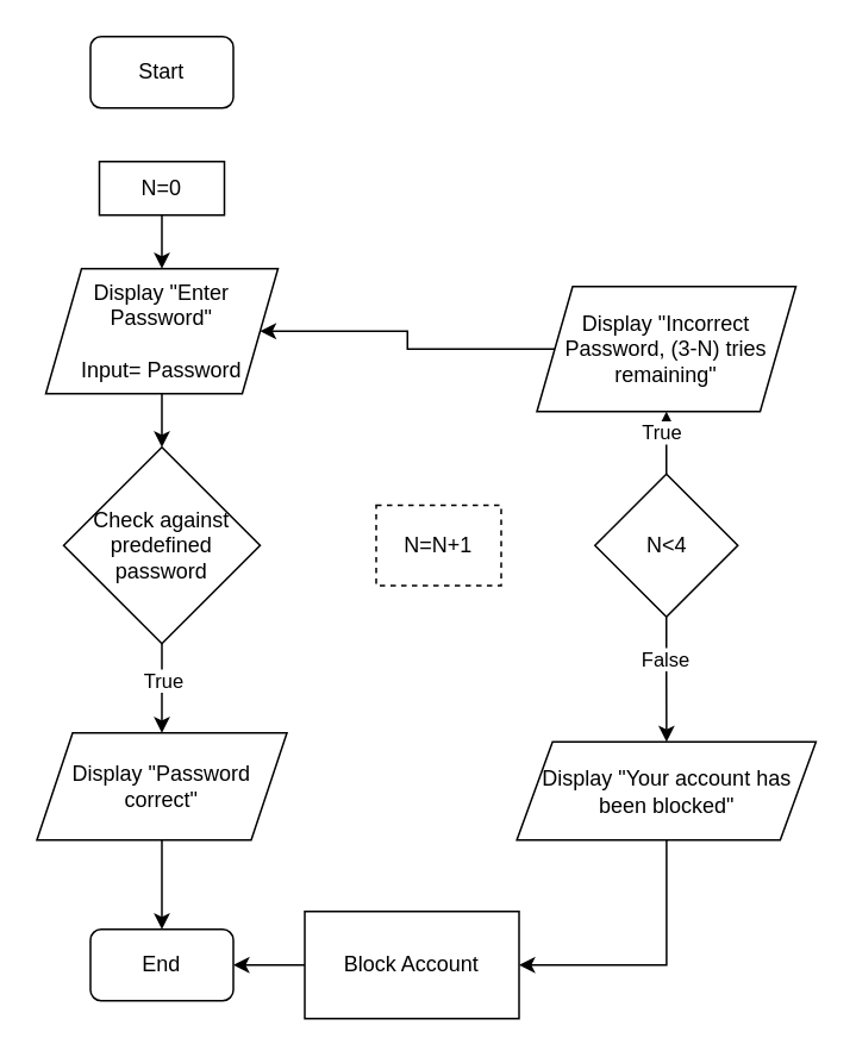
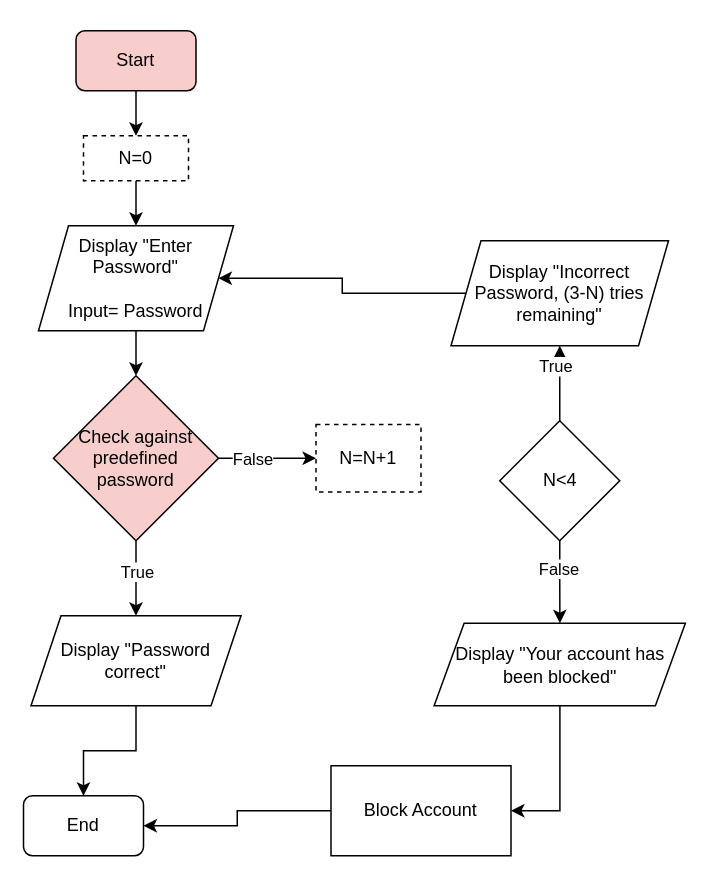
- <mxCell id="3" value="Start" style="rounded=1;whiteSpace=wrap;html=1;" parent="1" vertex="1"><mxGeometry x="50" y="20" width="80" height="40" as="geometry" /></mxCell>
+ <mxCell id="3" value="Start" style="rounded=1;whiteSpace=wrap;html=1;fillColor=#f8cecc;" parent="1" vertex="1"><mxGeometry x="50" y="20" width="80" height="40" as="geometry" /></mxCell>
+ <mxCell id="2" value="" style="edgeStyle=orthogonalEdgeStyle;rounded=0;orthogonalLoop=1;jettySize=auto;html=1;entryX=0.5;entryY=0;entryDx=0;entryDy=0;" parent="1" source="3" target="15" edge="1"><mxGeometry relative="1" as="geometry" /></mxCell>
- <mxCell id="15" value="N=0" style="whiteSpace=wrap;html=1;" parent="1" vertex="1"><mxGeometry x="55" y="90" width="70" height="30" as="geometry" /></mxCell>
+ <mxCell id="15" value="N=0" style="whiteSpace=wrap;html=1;dashed=1;" parent="1" vertex="1"><mxGeometry x="55" y="90" width="70" height="30" as="geometry" /></mxCell>
- <mxCell id="10" value="Check against predefined password" style="rhombus;whiteSpace=wrap;html=1;" parent="1" vertex="1"><mxGeometry x="35" y="250" width="110" height="110" as="geometry" /></mxCell>
+ <mxCell id="10" value="Check against predefined password" style="rhombus;whiteSpace=wrap;html=1;fillColor=#f8cecc;" parent="1" vertex="1"><mxGeometry x="35" y="250" width="110" height="110" as="geometry" /></mxCell>
+ <mxCell id="8" value="" style="edgeStyle=orthogonalEdgeStyle;rounded=0;orthogonalLoop=1;jettySize=auto;html=1;" parent="1" source="10" target="13" edge="1"><mxGeometry relative="1" as="geometry" /></mxCell>
+ <mxCell id="9" value="False" style="edgeLabel;html=1;align=center;verticalAlign=middle;resizable=0;points=[];" parent="8" vertex="1" connectable="0"><mxGeometry x="-0.333" relative="1" as="geometry"><mxPoint as="offset" /></mxGeometry></mxCell>
- <mxCell id="22" value="N&amp;lt;4" style="rhombus;whiteSpace=wrap;html=1;" parent="1" vertex="1"><mxGeometry x="332.5" y="265" width="80" height="80" as="geometry" /></mxCell>
+ <mxCell id="22" value="N&amp;lt;4" style="rhombus;whiteSpace=wrap;html=1;" parent="1" vertex="1"><mxGeometry x="332.5" y="280" width="80" height="80" as="geometry" /></mxCell>
- <mxCell id="25" value="End" style="rounded=1;whiteSpace=wrap;html=1;" parent="1" vertex="1"><mxGeometry x="50" y="520" width="80" height="40" as="geometry" /></mxCell>
+ <mxCell id="25" value="End" style="rounded=1;whiteSpace=wrap;html=1;" parent="1" vertex="1"><mxGeometry x="15" y="530" width="80" height="40" as="geometry" /></mxCell>
- <mxCell id="27" value="Block Account" style="whiteSpace=wrap;html=1;" parent="1" vertex="1"><mxGeometry x="170" y="510" width="120" height="60" as="geometry" /></mxCell>
+ <mxCell id="27" value="Block Account" style="whiteSpace=wrap;html=1;" parent="1" vertex="1"><mxGeometry x="220" y="510" width="120" height="60" as="geometry" /></mxCell>
